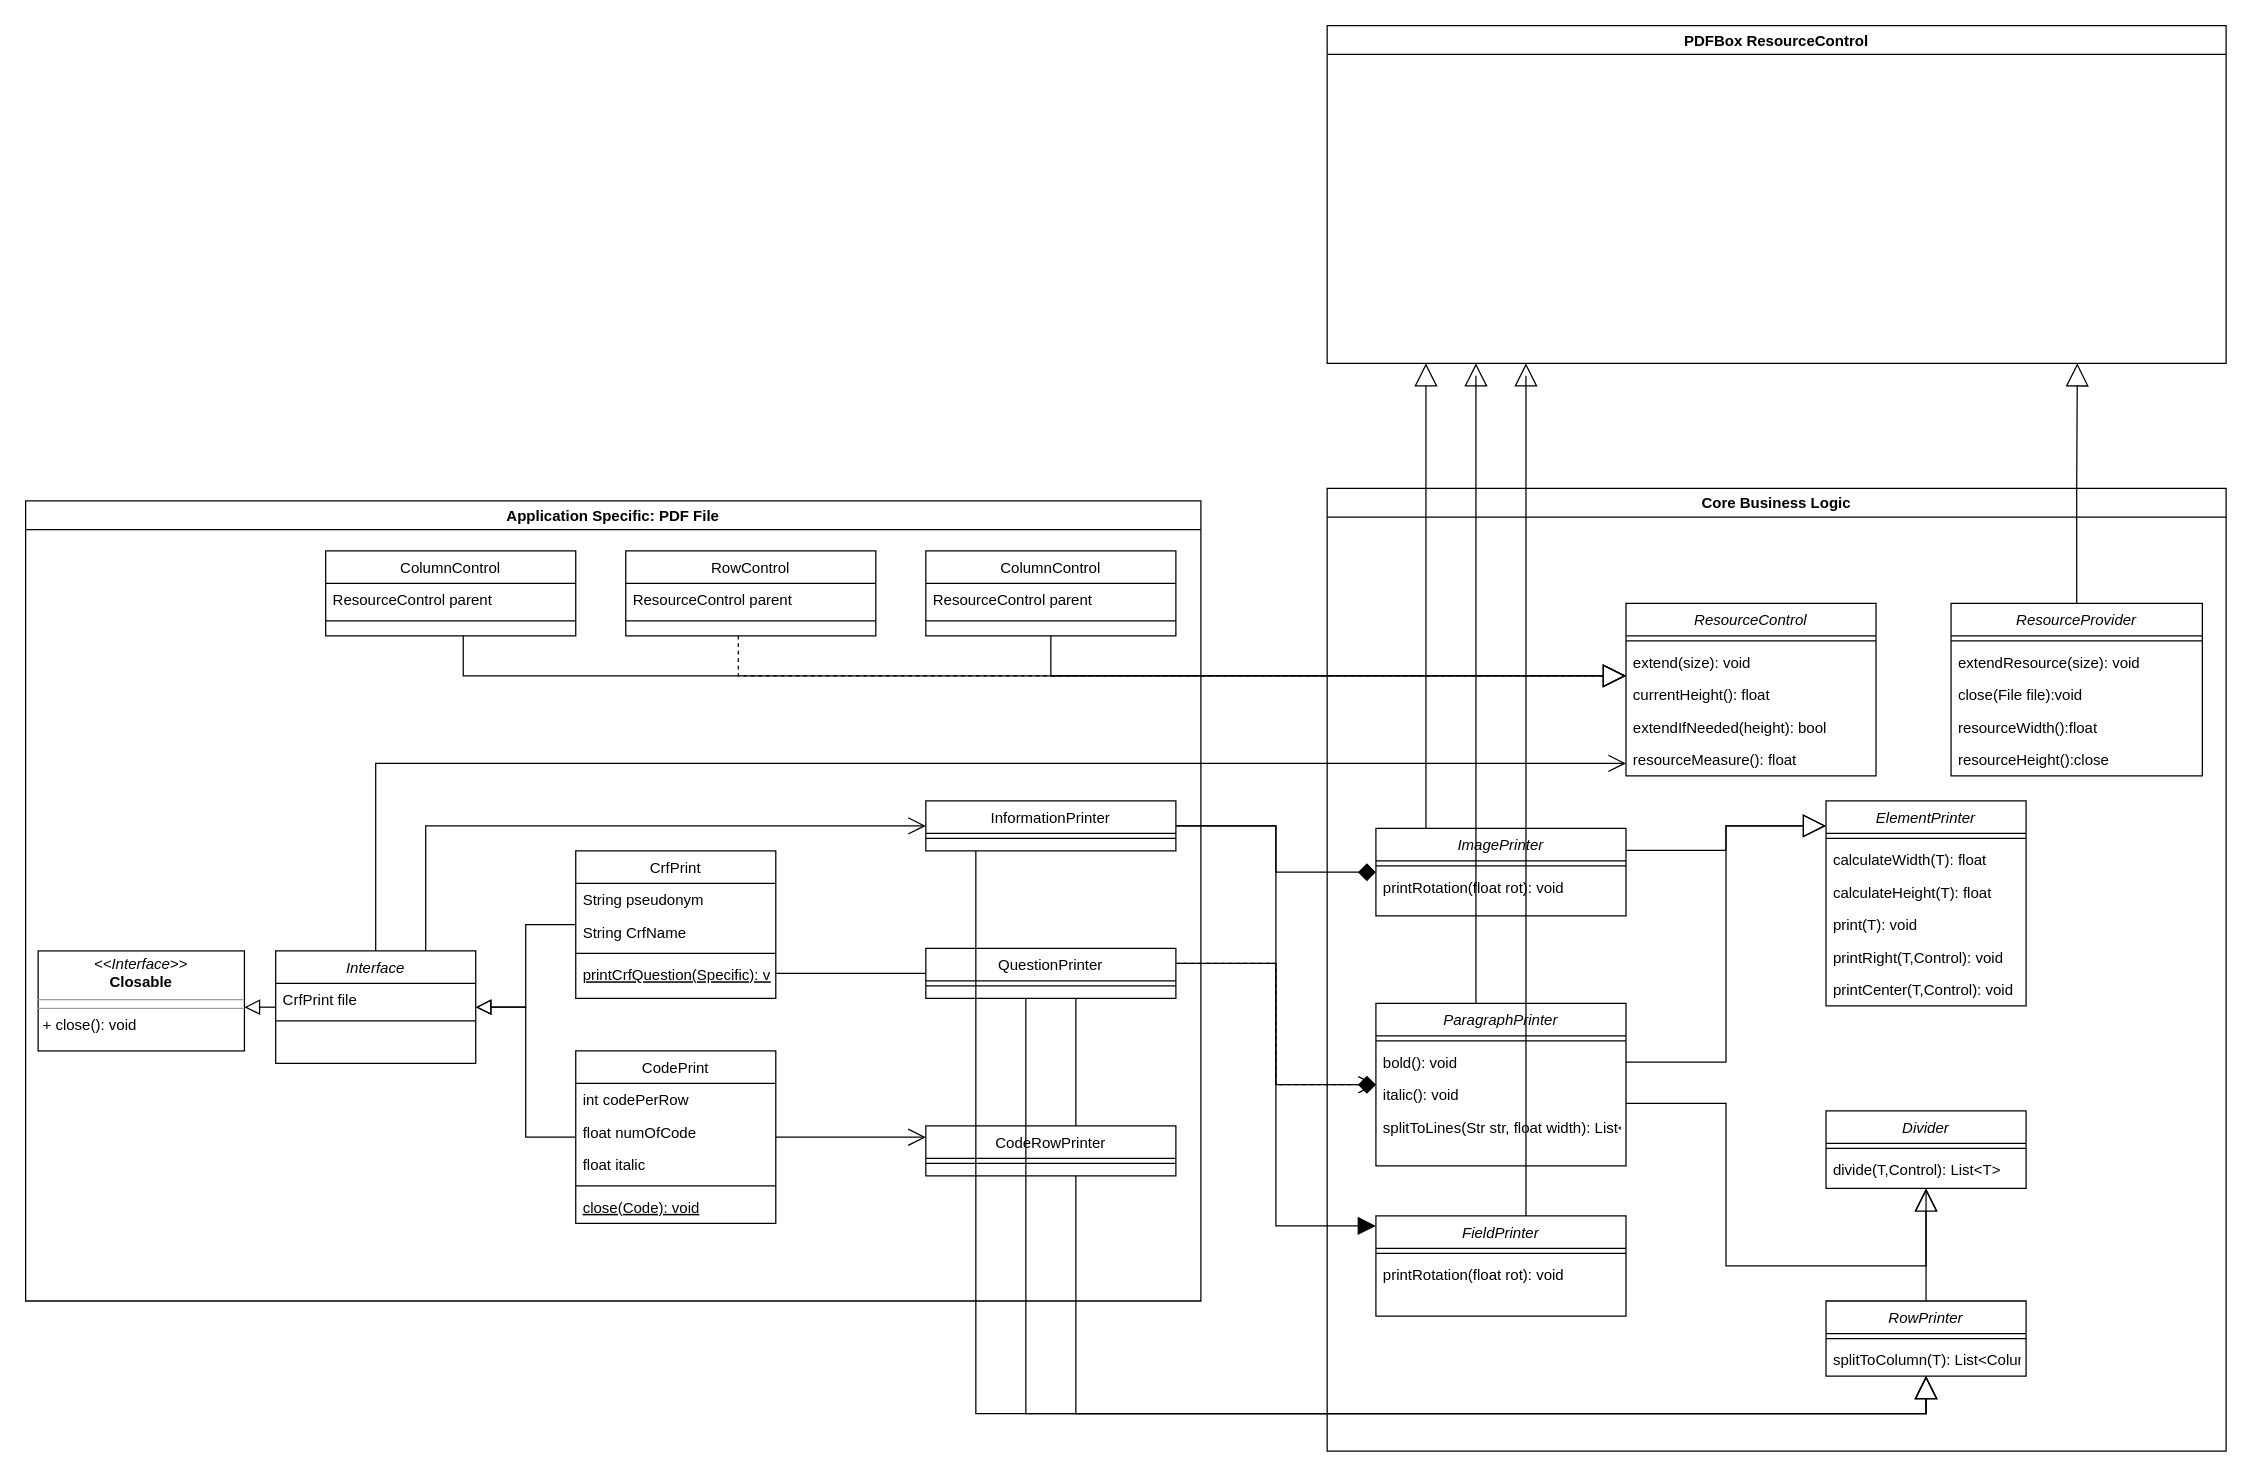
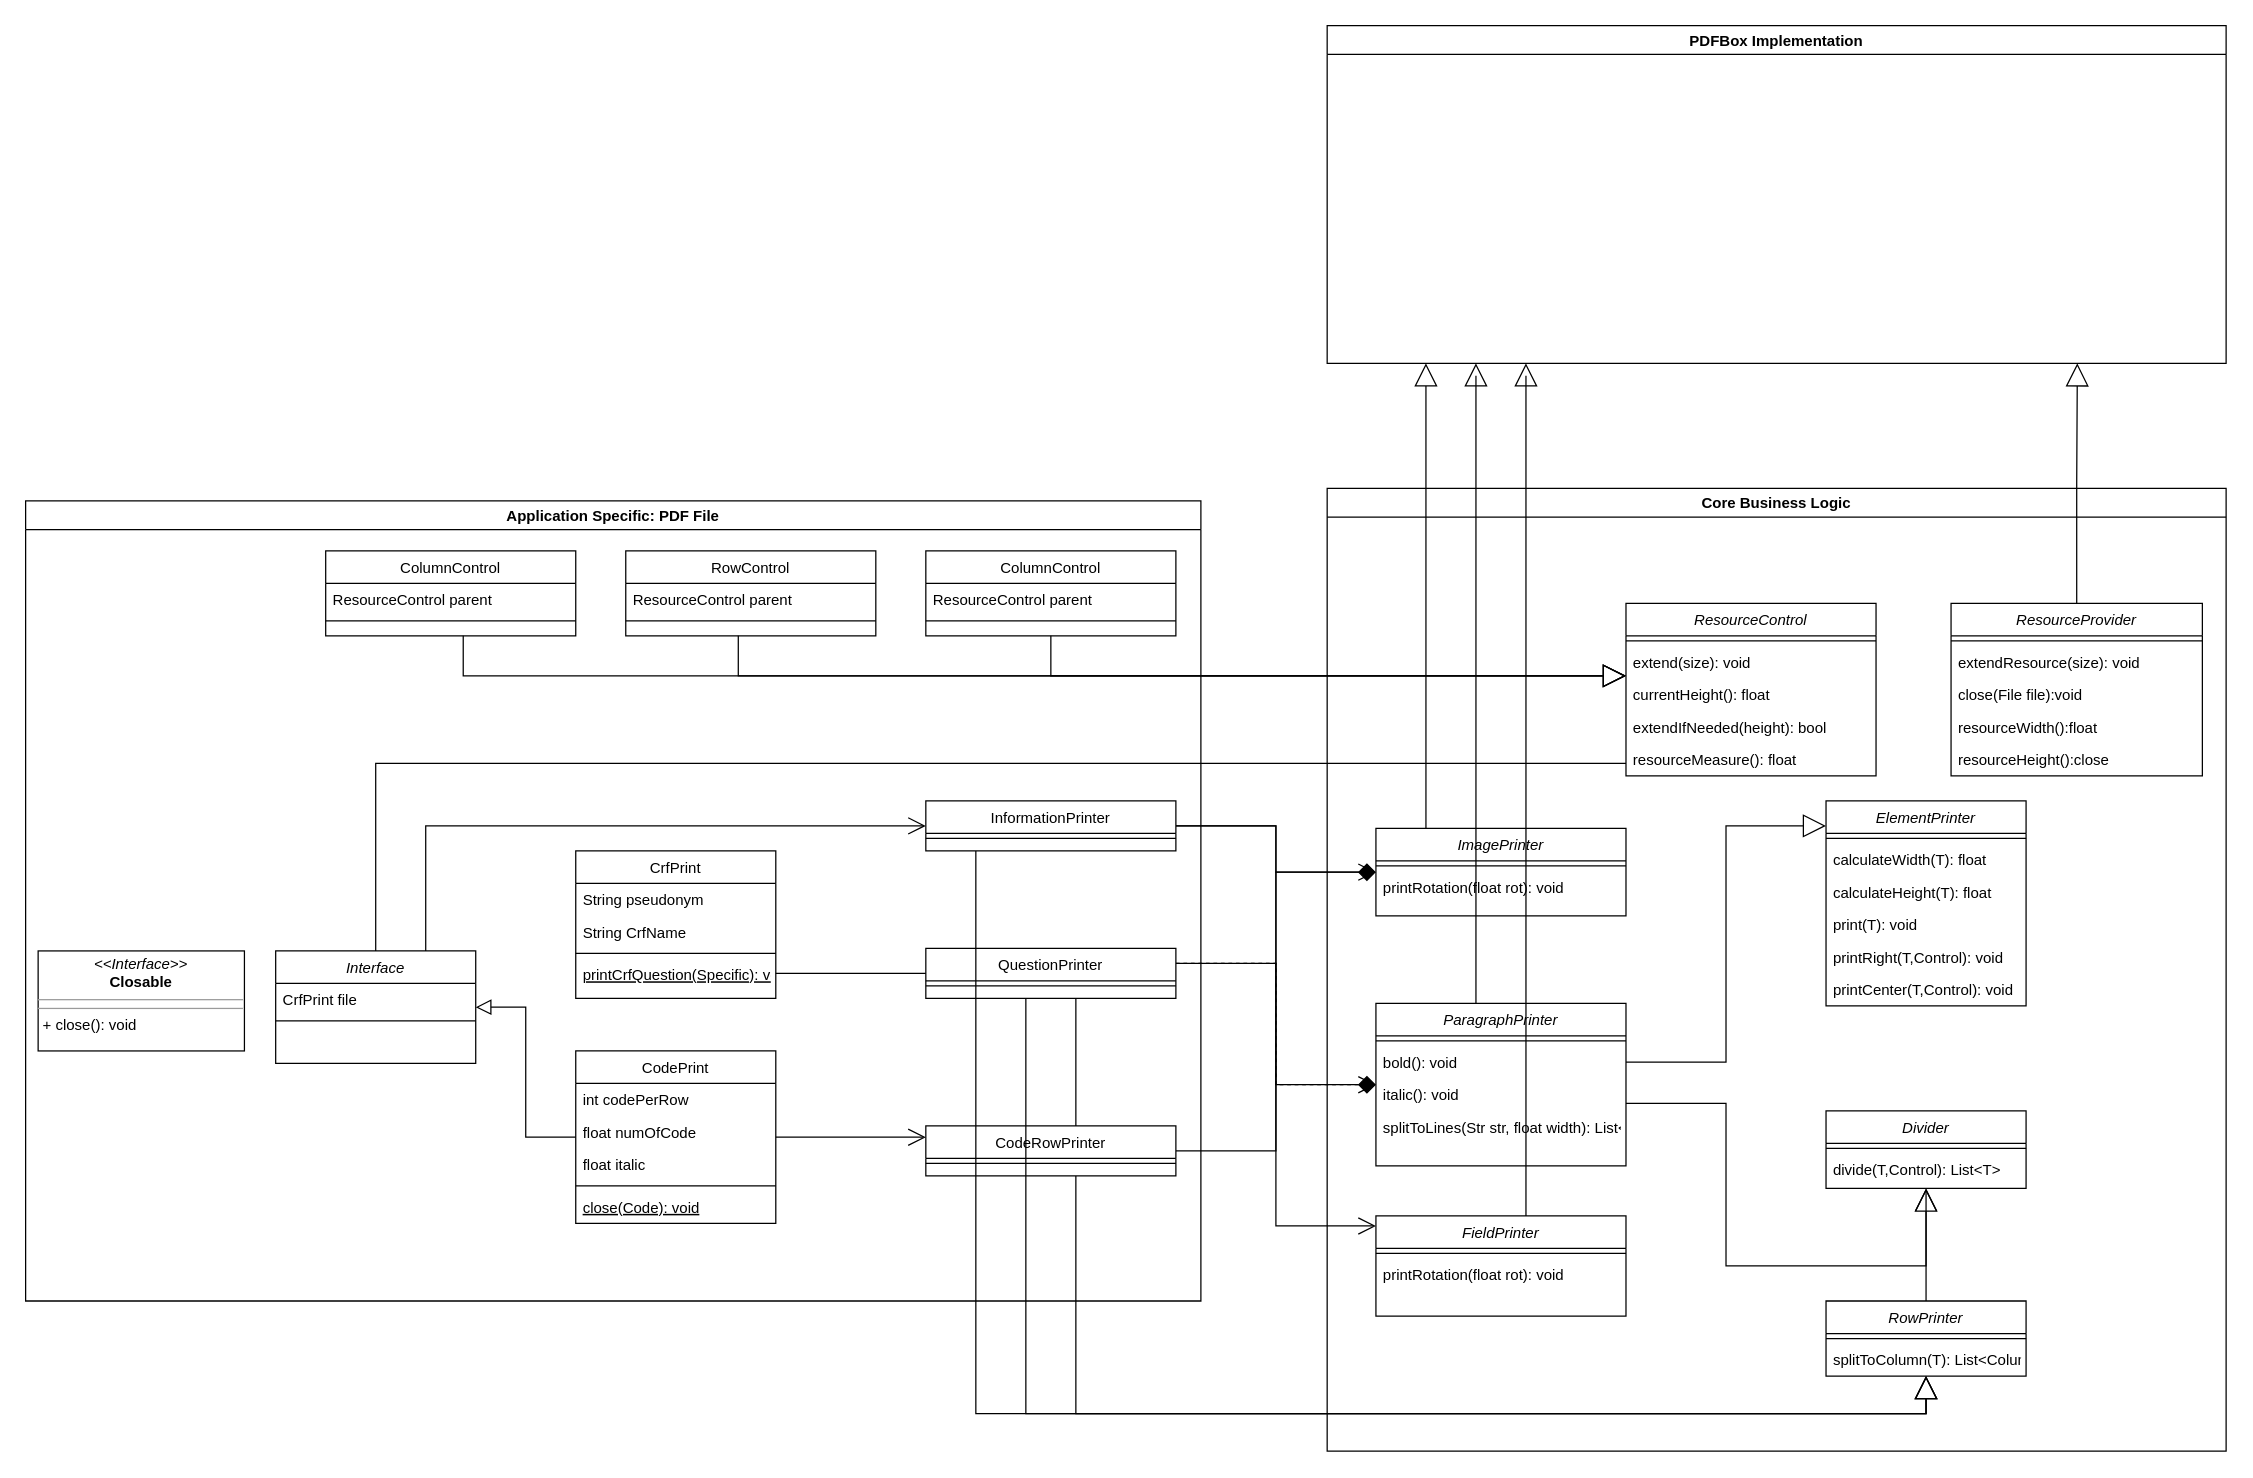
- <mxCell id="89" value="PDFBox ResourceControl" style="swimlane;" vertex="1" parent="1"><mxGeometry x="1061" y="20" width="719" height="270" as="geometry" /></mxCell>
+ <mxCell id="89" value="PDFBox Implementation" style="swimlane;" vertex="1" parent="1"><mxGeometry x="1061" y="20" width="719" height="270" as="geometry" /></mxCell>
- <mxCell id="97" value="" style="endArrow=block;endSize=16;endFill=0;html=1;rounded=0;edgeStyle=elbowEdgeStyle;dashed=1;" edge="1" parent="1" source="50" target="83"><mxGeometry x="-0.008" y="11" width="160" relative="1" as="geometry"><mxPoint x="850" y="518" as="sourcePoint" /><mxPoint x="1310" y="561" as="targetPoint" /><mxPoint as="offset" /><Array as="points"><mxPoint x="590" y="540" /><mxPoint x="1400" y="460" /></Array></mxGeometry></mxCell>
+ <mxCell id="97" value="" style="endArrow=block;endSize=16;endFill=0;html=1;rounded=0;edgeStyle=elbowEdgeStyle;" edge="1" parent="1" source="50" target="83"><mxGeometry x="-0.008" y="11" width="160" relative="1" as="geometry"><mxPoint x="850" y="518" as="sourcePoint" /><mxPoint x="1310" y="561" as="targetPoint" /><mxPoint as="offset" /><Array as="points"><mxPoint x="590" y="540" /><mxPoint x="1400" y="460" /></Array></mxGeometry></mxCell>
- <mxCell id="9" value="" style="endArrow=open;endFill=1;endSize=12;html=1;rounded=0;edgeStyle=elbowEdgeStyle;" parent="1" source="2" target="83" edge="1"><mxGeometry width="160" relative="1" as="geometry"><mxPoint x="410" y="800" as="sourcePoint" /><mxPoint x="570" y="800" as="targetPoint" /><Array as="points"><mxPoint x="300" y="610" /><mxPoint x="300" y="560" /><mxPoint x="360" y="571" /></Array></mxGeometry></mxCell>
+ <mxCell id="9" value="" style="endArrow=none;endFill=1;endSize=12;html=1;rounded=0;edgeStyle=elbowEdgeStyle;" parent="1" source="2" target="83" edge="1"><mxGeometry width="160" relative="1" as="geometry"><mxPoint x="410" y="800" as="sourcePoint" /><mxPoint x="570" y="800" as="targetPoint" /><Array as="points"><mxPoint x="300" y="610" /><mxPoint x="300" y="560" /><mxPoint x="360" y="571" /></Array></mxGeometry></mxCell>
- <mxCell id="20" value="" style="endArrow=block;endSize=16;endFill=0;html=1;rounded=0;exitX=1;exitY=0.25;exitDx=0;exitDy=0;edgeStyle=elbowEdgeStyle;" parent="1" source="67" target="13" edge="1"><mxGeometry x="-0.008" y="11" width="160" relative="1" as="geometry"><mxPoint x="810" y="829.5" as="sourcePoint" /><mxPoint x="940" y="810" as="targetPoint" /><mxPoint as="offset" /><Array as="points"><mxPoint x="1380" y="660" /></Array></mxGeometry></mxCell>
- <mxCell id="5" value="" style="endArrow=block;endSize=10;endFill=0;shadow=0;strokeWidth=1;rounded=0;edgeStyle=elbowEdgeStyle;" parent="1" source="28" target="2" edge="1"><mxGeometry width="160" relative="1" as="geometry"><mxPoint x="220" y="843" as="sourcePoint" /><mxPoint x="220" y="843" as="targetPoint" /></mxGeometry></mxCell>
- <mxCell id="7" value="" style="endArrow=block;endSize=10;endFill=0;shadow=0;strokeWidth=1;rounded=0;edgeStyle=elbowEdgeStyle;elbow=vertical;" parent="1" edge="1" target="8" source="2"><mxGeometry width="160" relative="1" as="geometry"><mxPoint x="320" y="760" as="sourcePoint" /><mxPoint x="320" y="670" as="targetPoint" /><Array as="points"><mxPoint x="170" y="805" /></Array></mxGeometry></mxCell>
+ <mxCell id="25" value="" style="endArrow=open;endFill=1;endSize=12;html=1;rounded=0;edgeStyle=elbowEdgeStyle;" edge="1" parent="1" source="41" target="67"><mxGeometry width="160" relative="1" as="geometry"><mxPoint x="950" y="670" as="sourcePoint" /><mxPoint x="1110" y="670" as="targetPoint" /></mxGeometry></mxCell>
- <mxCell id="24" value="" style="endArrow=block;endFill=1;endSize=12;html=1;rounded=0;edgeStyle=orthogonalEdgeStyle;startArrow=none;" parent="1" source="44" target="70" edge="1"><mxGeometry width="160" relative="1" as="geometry"><mxPoint x="650" y="1140" as="sourcePoint" /><mxPoint x="650" y="970" as="targetPoint" /><Array as="points"><mxPoint x="1020" y="770" /><mxPoint x="1020" y="980" /></Array></mxGeometry></mxCell>
+ <mxCell id="24" value="" style="endArrow=open;endFill=1;endSize=12;html=1;rounded=0;edgeStyle=orthogonalEdgeStyle;startArrow=none;" parent="1" source="44" target="70" edge="1"><mxGeometry width="160" relative="1" as="geometry"><mxPoint x="650" y="1140" as="sourcePoint" /><mxPoint x="650" y="970" as="targetPoint" /><Array as="points"><mxPoint x="1020" y="770" /><mxPoint x="1020" y="980" /></Array></mxGeometry></mxCell>
